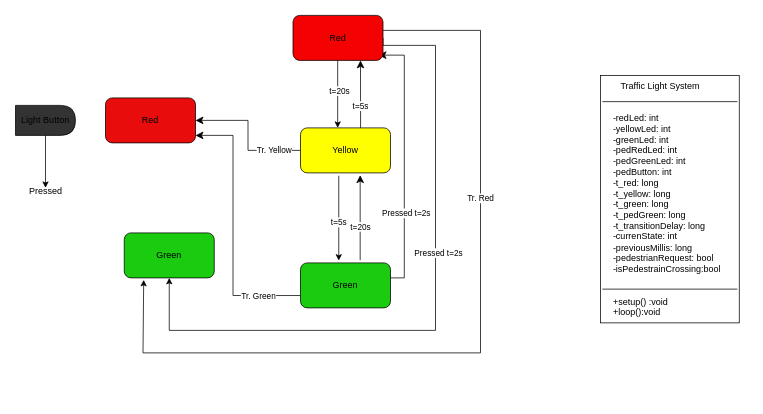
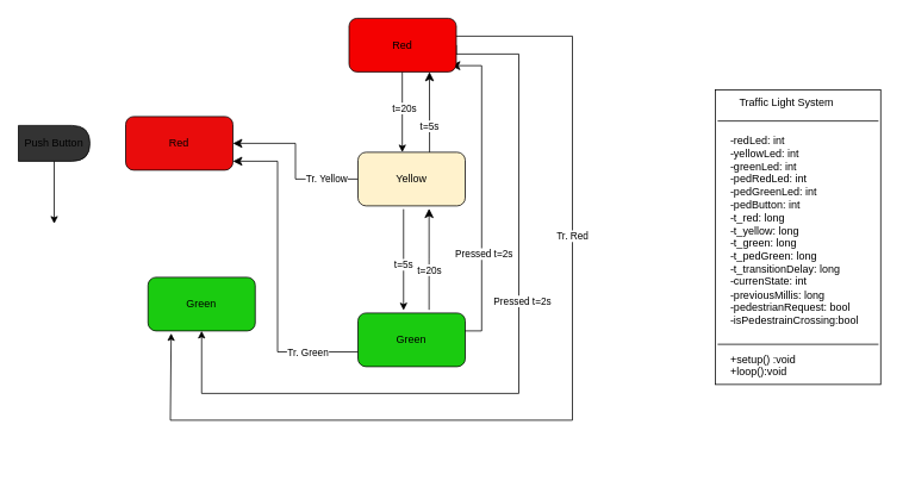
- <mxCell id="32" value="Light Button" style="shape=delay;whiteSpace=wrap;html=1;fillColor=#333333;" vertex="1" parent="31"><mxGeometry width="80" height="40" as="geometry" /></mxCell>
+ <mxCell id="32" value="Push Button" style="shape=delay;whiteSpace=wrap;html=1;fillColor=#333333;" vertex="1" parent="31"><mxGeometry width="80" height="40" as="geometry" /></mxCell>
- <mxCell id="20" value="Yellow" style="rounded=1;whiteSpace=wrap;html=1;strokeColor=#000000;fillColor=#FFFF00;" vertex="1" parent="1"><mxGeometry x="400" y="170" width="120" height="60" as="geometry" /></mxCell>
+ <mxCell id="20" value="Yellow" style="rounded=1;whiteSpace=wrap;html=1;strokeColor=#000000;fillColor=#fff2cc;" vertex="1" parent="1"><mxGeometry x="400" y="170" width="120" height="60" as="geometry" /></mxCell>
- <mxCell id="34" value="Pressed" style="text;html=1;align=center;verticalAlign=middle;resizable=0;points=[];autosize=1;strokeColor=none;fillColor=none;" vertex="1" parent="31"><mxGeometry x="5" y="100" width="70" height="30" as="geometry" /></mxCell>
